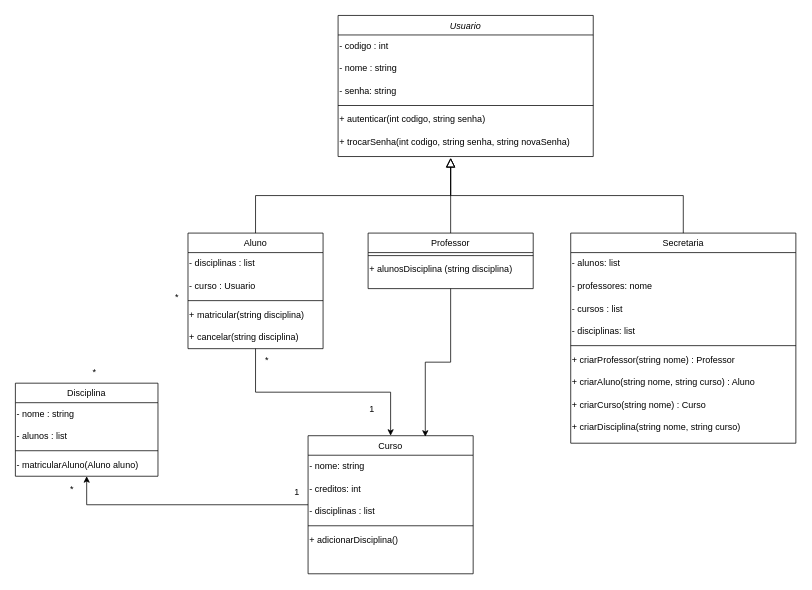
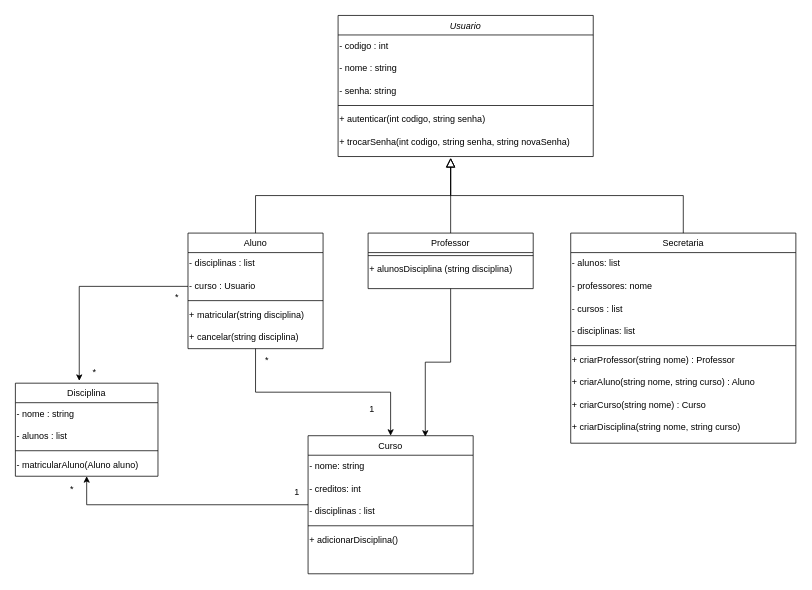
+ <mxCell id="49" style="edgeStyle=orthogonalEdgeStyle;rounded=0;orthogonalLoop=1;jettySize=auto;html=1;entryX=0.448;entryY=-0.025;entryDx=0;entryDy=0;entryPerimeter=0;" edge="1" parent="1" source="12" target="32"><mxGeometry relative="1" as="geometry" /></mxCell>
